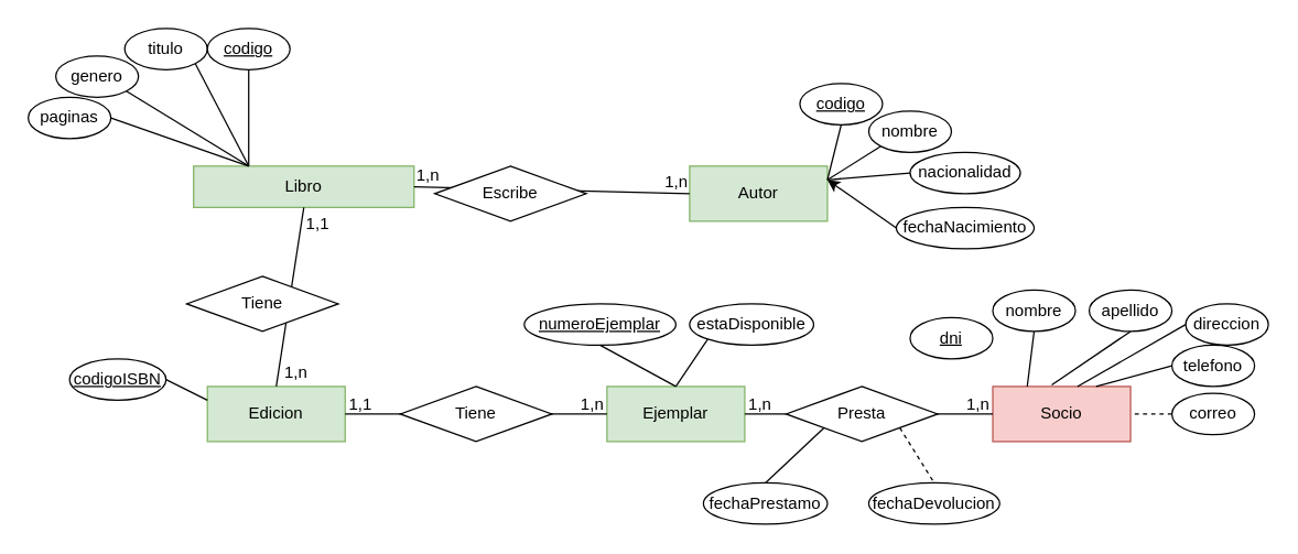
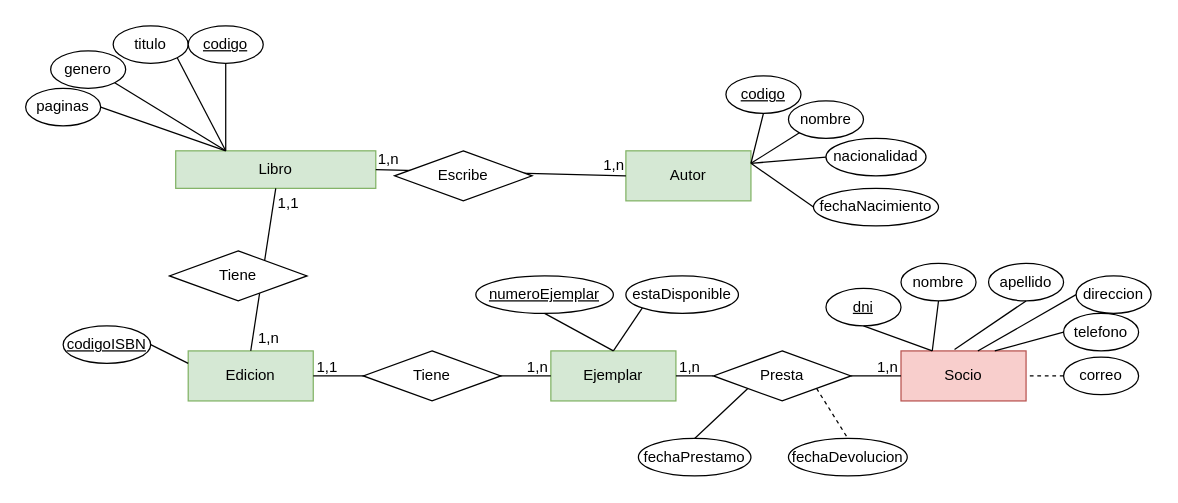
- <mxCell id="32" value="" style="endArrow=classic;html=1;rounded=0;exitX=0;exitY=0.5;exitDx=0;exitDy=0;entryX=1;entryY=0.25;entryDx=0;entryDy=0;" edge="1" parent="1" source="31" target="16"><mxGeometry relative="1" as="geometry"><mxPoint x="260" y="-90" as="sourcePoint" /><mxPoint x="240" y="-40" as="targetPoint" /></mxGeometry></mxCell>
+ <mxCell id="32" value="" style="endArrow=none;html=1;rounded=0;exitX=0;exitY=0.5;exitDx=0;exitDy=0;entryX=1;entryY=0.25;entryDx=0;entryDy=0;" edge="1" parent="1" source="31" target="16"><mxGeometry relative="1" as="geometry"><mxPoint x="260" y="-90" as="sourcePoint" /><mxPoint x="240" y="-40" as="targetPoint" /></mxGeometry></mxCell>
+ <mxCell id="4" value="" style="endArrow=none;html=1;rounded=0;exitX=0.5;exitY=1;exitDx=0;exitDy=0;entryX=0.25;entryY=0;entryDx=0;entryDy=0;" edge="1" parent="1" source="3" target="2"><mxGeometry relative="1" as="geometry"><mxPoint x="580" y="290" as="sourcePoint" /><mxPoint x="740" y="290" as="targetPoint" /></mxGeometry></mxCell>
